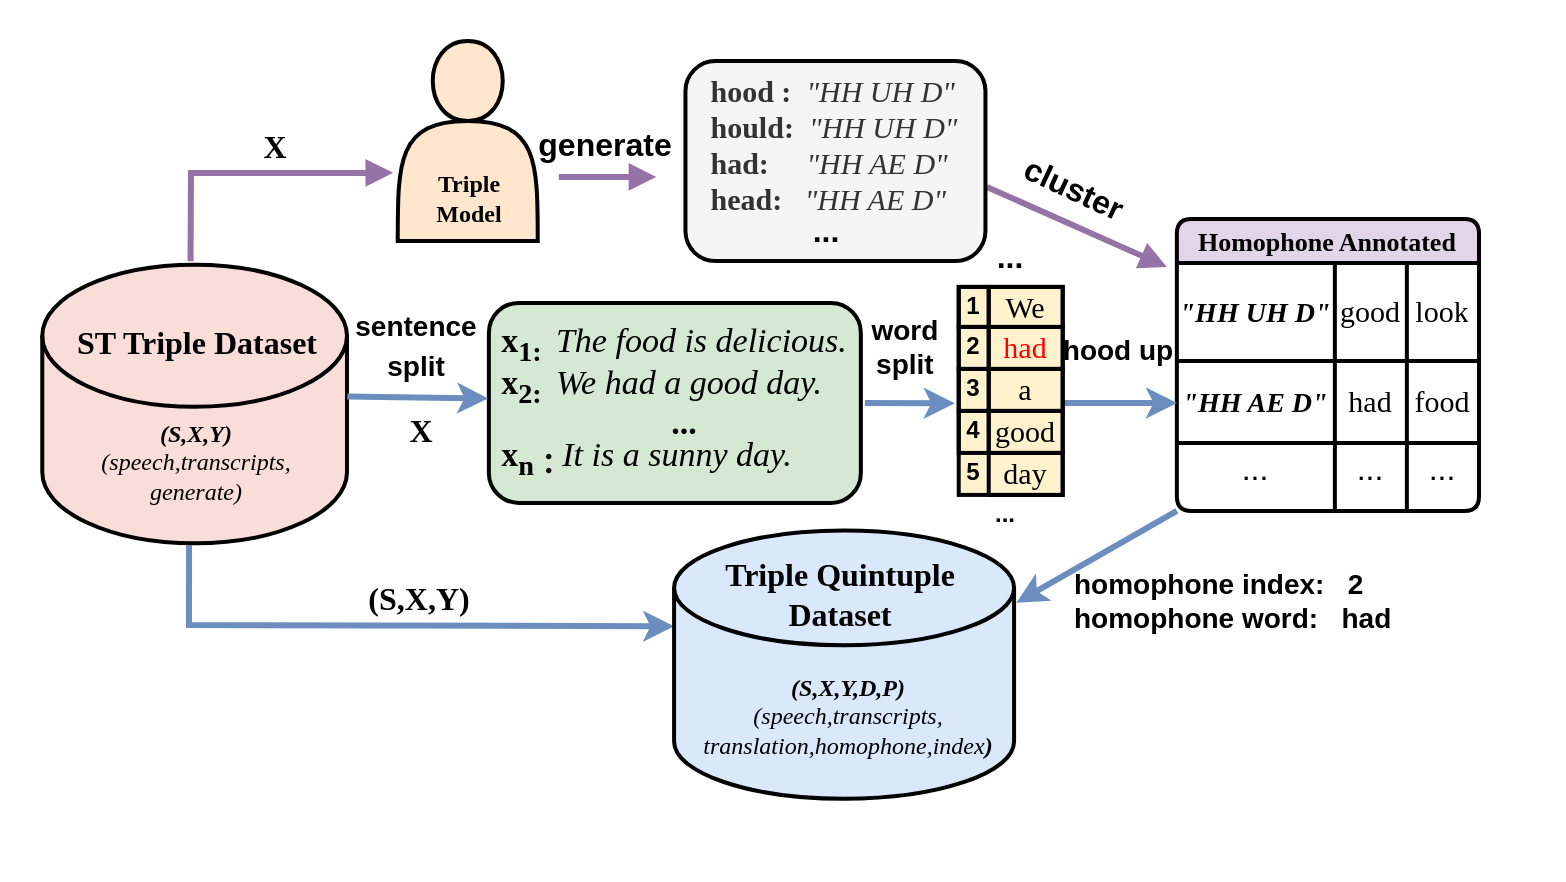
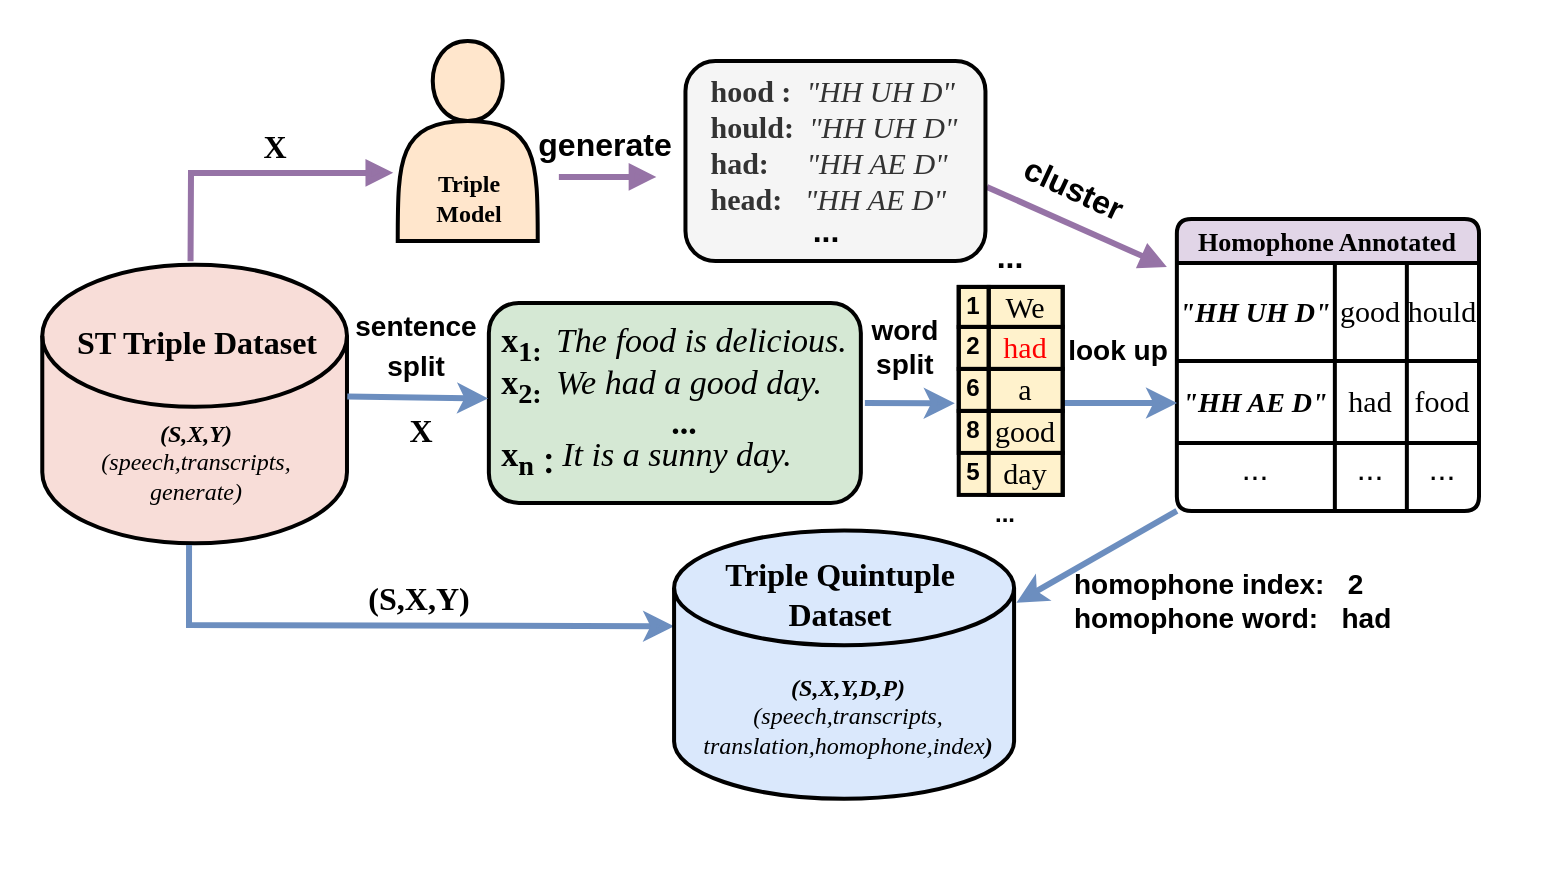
- <mxCell id="21" value="&lt;font face=&quot;Times New Roman&quot; style=&quot;font-size: 15px;&quot;&gt;look&lt;/font&gt;" style="shape=partialRectangle;html=1;whiteSpace=wrap;connectable=1;strokeColor=inherit;overflow=hidden;fillColor=none;top=0;left=0;bottom=0;right=0;pointerEvents=1;fontSize=16;spacing=-2;movable=1;resizable=1;rotatable=1;deletable=1;editable=1;locked=0;" parent="18" vertex="1"><mxGeometry x="115" width="36" height="49" as="geometry"><mxRectangle width="36" height="49" as="alternateBounds" /></mxGeometry></mxCell>
+ <mxCell id="21" value="&lt;font face=&quot;Times New Roman&quot; style=&quot;font-size: 15px;&quot;&gt;hould&lt;/font&gt;" style="shape=partialRectangle;html=1;whiteSpace=wrap;connectable=1;strokeColor=inherit;overflow=hidden;fillColor=none;top=0;left=0;bottom=0;right=0;pointerEvents=1;fontSize=16;spacing=-2;movable=1;resizable=1;rotatable=1;deletable=1;editable=1;locked=0;" parent="18" vertex="1"><mxGeometry x="115" width="36" height="49" as="geometry"><mxRectangle width="36" height="49" as="alternateBounds" /></mxGeometry></mxCell>
- <mxCell id="53" value="&lt;b&gt;&lt;font style=&quot;font-size: 14px;&quot;&gt;hood up&lt;/font&gt;&lt;/b&gt;" style="text;html=1;strokeColor=none;fillColor=none;align=center;verticalAlign=middle;whiteSpace=wrap;rounded=0;" parent="1" vertex="1"><mxGeometry x="528.86" y="159.97" width="60" height="30" as="geometry" /></mxCell>
+ <mxCell id="53" value="&lt;b&gt;&lt;font style=&quot;font-size: 14px;&quot;&gt;look up&lt;/font&gt;&lt;/b&gt;" style="text;html=1;strokeColor=none;fillColor=none;align=center;verticalAlign=middle;whiteSpace=wrap;rounded=0;" parent="1" vertex="1"><mxGeometry x="528.86" y="159.97" width="60" height="30" as="geometry" /></mxCell>
- <mxCell id="45" value="&lt;b&gt;3&lt;/b&gt;" style="connectable=0;recursiveResize=0;strokeColor=inherit;fillColor=none;align=center;whiteSpace=wrap;html=1;strokeWidth=2;" parent="44" vertex="1"><mxGeometry width="15" height="21" as="geometry"><mxRectangle width="15" height="21" as="alternateBounds" /></mxGeometry></mxCell>
+ <mxCell id="45" value="&lt;b&gt;6&lt;/b&gt;" style="connectable=0;recursiveResize=0;strokeColor=inherit;fillColor=none;align=center;whiteSpace=wrap;html=1;strokeWidth=2;" parent="44" vertex="1"><mxGeometry width="15" height="21" as="geometry"><mxRectangle width="15" height="21" as="alternateBounds" /></mxGeometry></mxCell>
- <mxCell id="48" value="&lt;b&gt;4&lt;/b&gt;" style="connectable=0;recursiveResize=0;strokeColor=inherit;fillColor=none;align=center;whiteSpace=wrap;html=1;strokeWidth=2;" parent="47" vertex="1"><mxGeometry width="15" height="21" as="geometry"><mxRectangle width="15" height="21" as="alternateBounds" /></mxGeometry></mxCell>
+ <mxCell id="48" value="&lt;b&gt;8&lt;/b&gt;" style="connectable=0;recursiveResize=0;strokeColor=inherit;fillColor=none;align=center;whiteSpace=wrap;html=1;strokeWidth=2;" parent="47" vertex="1"><mxGeometry width="15" height="21" as="geometry"><mxRectangle width="15" height="21" as="alternateBounds" /></mxGeometry></mxCell>
